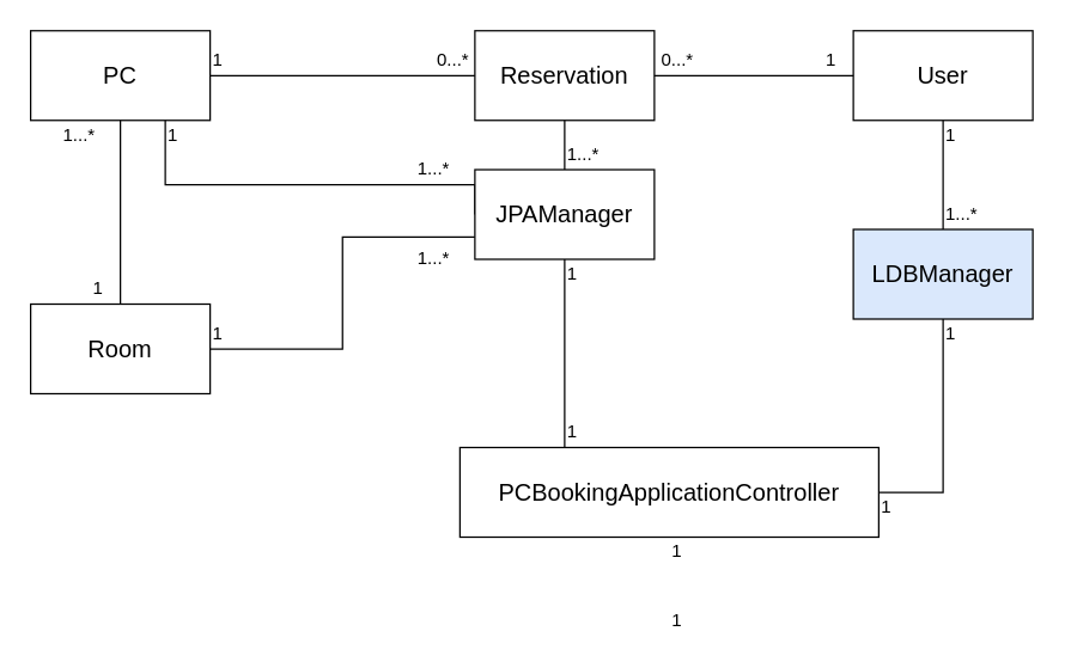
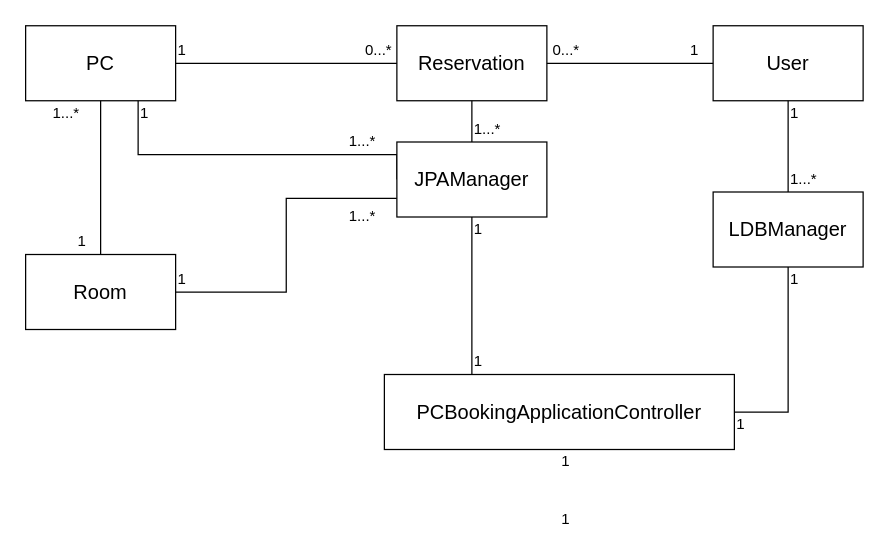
- <mxCell id="23" value="&lt;font style=&quot;font-size: 16px&quot;&gt;LDBManager&lt;/font&gt;" style="rounded=0;whiteSpace=wrap;html=1;fillColor=#dae8fc;" vertex="1" parent="1"><mxGeometry x="570" y="153" width="120" height="60" as="geometry" /></mxCell>
+ <mxCell id="23" value="&lt;font style=&quot;font-size: 16px&quot;&gt;LDBManager&lt;/font&gt;" style="rounded=0;whiteSpace=wrap;html=1;" vertex="1" parent="1"><mxGeometry x="570" y="153" width="120" height="60" as="geometry" /></mxCell>
